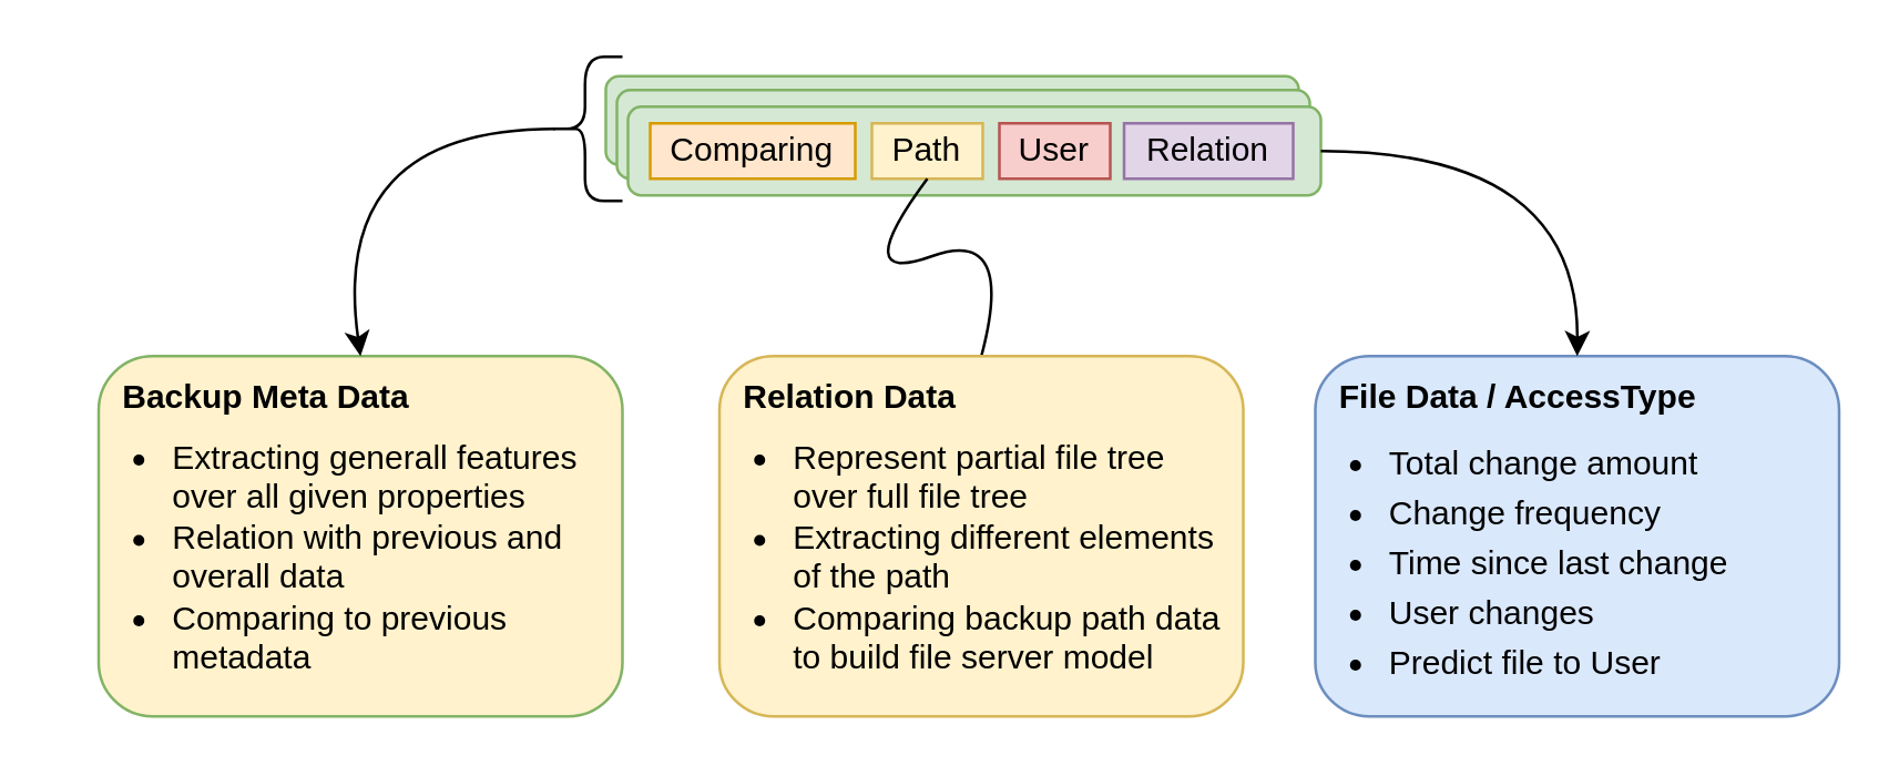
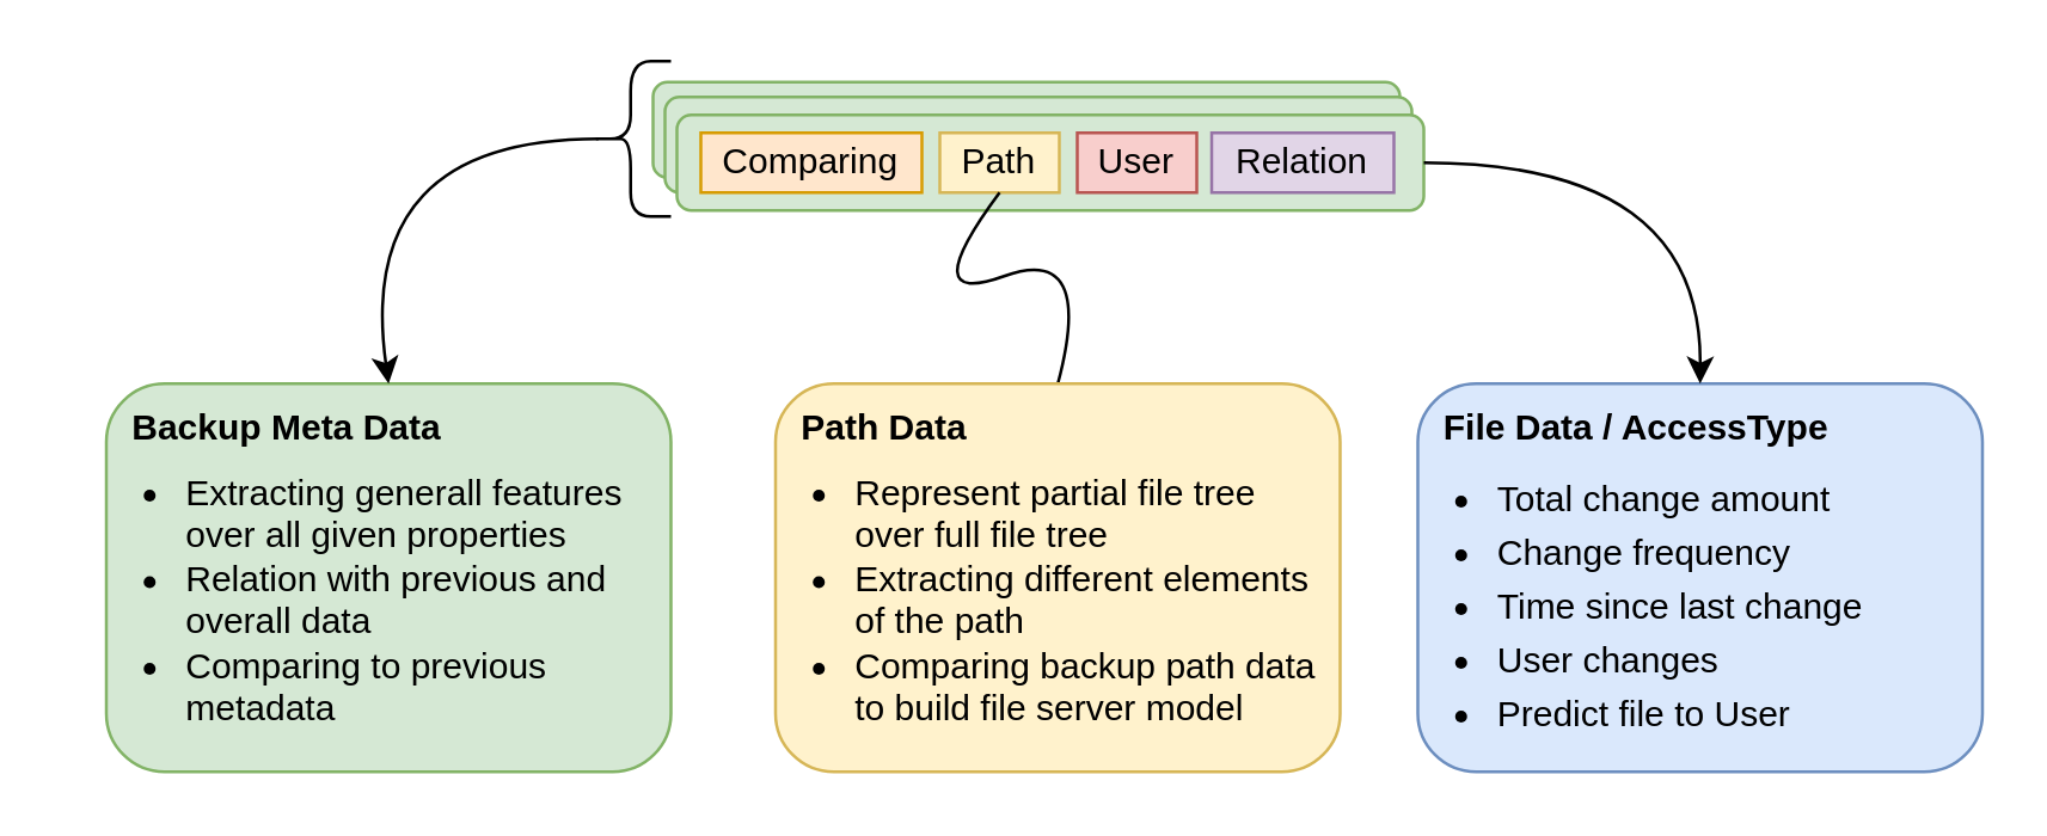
- <mxCell id="15" value="&lt;b&gt;Relation Data&lt;br&gt;&lt;br&gt;&lt;br&gt;&lt;/b&gt;" style="rounded=1;whiteSpace=wrap;html=1;fillColor=#fff2cc;strokeColor=#d6b656;align=left;verticalAlign=top;spacing=3;spacingLeft=6;" vertex="1" parent="14"><mxGeometry x="15" width="189" height="130" as="geometry" /></mxCell>
+ <mxCell id="15" value="&lt;b&gt;Path Data&lt;br&gt;&lt;br&gt;&lt;br&gt;&lt;/b&gt;" style="rounded=1;whiteSpace=wrap;html=1;fillColor=#fff2cc;strokeColor=#d6b656;align=left;verticalAlign=top;spacing=3;spacingLeft=6;" vertex="1" parent="14"><mxGeometry x="15" width="189" height="130" as="geometry" /></mxCell>
- <mxCell id="21" value="&lt;b&gt;Backup Meta Data&lt;br&gt;&lt;br&gt;&lt;br&gt;&lt;/b&gt;" style="rounded=1;whiteSpace=wrap;html=1;fillColor=#fff2cc;strokeColor=#82b366;align=left;verticalAlign=top;spacing=3;spacingLeft=6;" vertex="1" parent="20"><mxGeometry x="15" width="189" height="130" as="geometry" /></mxCell>
+ <mxCell id="21" value="&lt;b&gt;Backup Meta Data&lt;br&gt;&lt;br&gt;&lt;br&gt;&lt;/b&gt;" style="rounded=1;whiteSpace=wrap;html=1;fillColor=#d5e8d4;strokeColor=#82b366;align=left;verticalAlign=top;spacing=3;spacingLeft=6;" vertex="1" parent="20"><mxGeometry x="15" width="189" height="130" as="geometry" /></mxCell>
